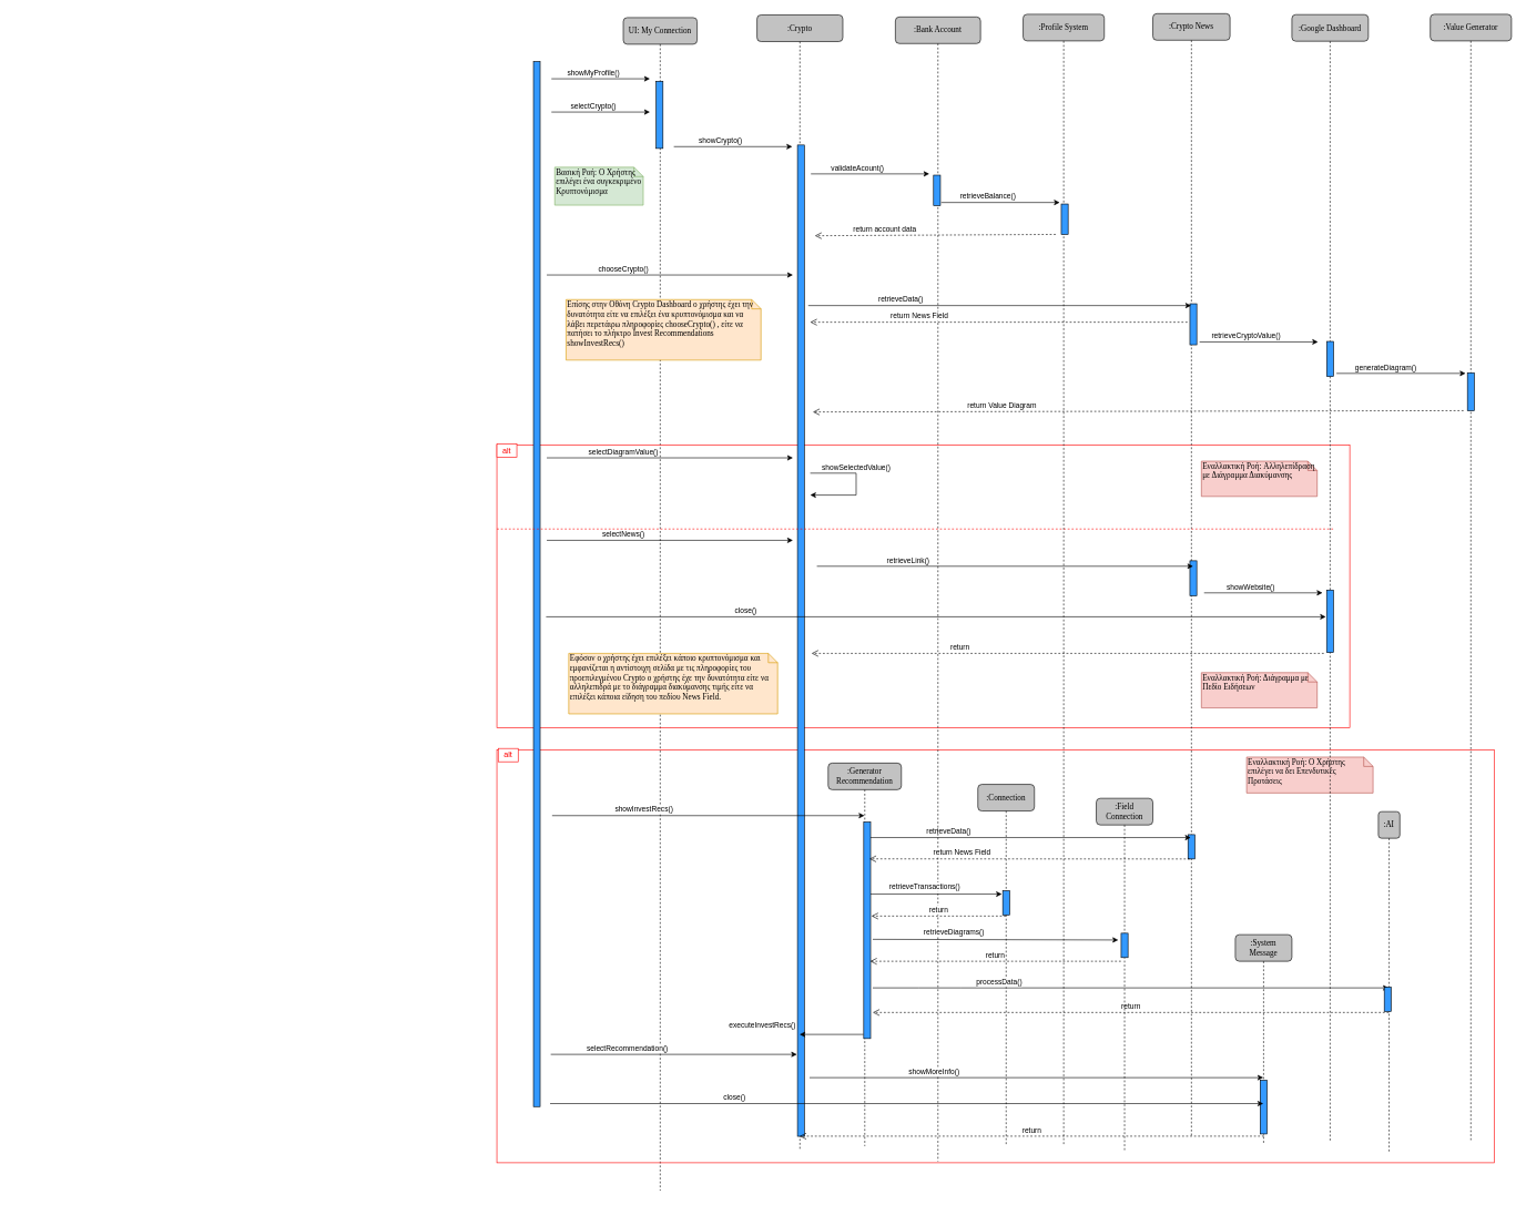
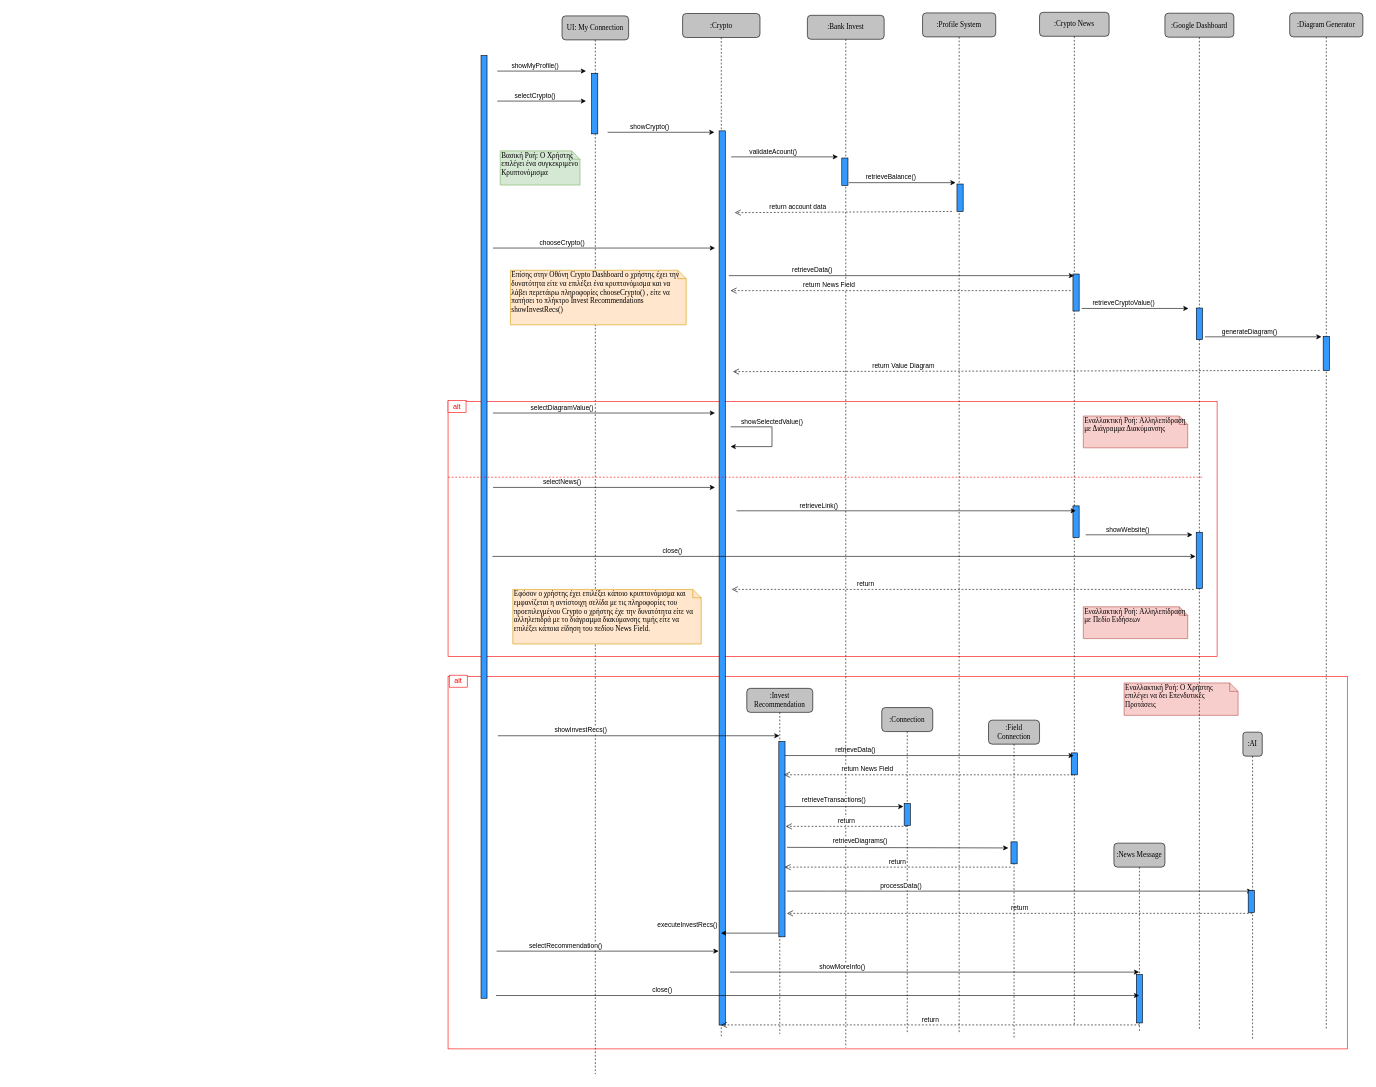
- <mxCell id="37" value=":Value Generator" style="shape=umlLifeline;perimeter=lifelinePerimeter;whiteSpace=wrap;html=1;container=1;collapsible=0;recursiveResize=0;outlineConnect=0;rounded=1;shadow=0;comic=0;labelBackgroundColor=none;strokeWidth=1;fontFamily=Verdana;fontSize=12;align=center;fillColor=#C2C2C2;" parent="1" vertex="1"><mxGeometry x="2149" y="21" width="122" height="1694" as="geometry" /></mxCell>
+ <mxCell id="37" value=":Diagram Generator" style="shape=umlLifeline;perimeter=lifelinePerimeter;whiteSpace=wrap;html=1;container=1;collapsible=0;recursiveResize=0;outlineConnect=0;rounded=1;shadow=0;comic=0;labelBackgroundColor=none;strokeWidth=1;fontFamily=Verdana;fontSize=12;align=center;fillColor=#C2C2C2;" parent="1" vertex="1"><mxGeometry x="2149" y="21" width="122" height="1694" as="geometry" /></mxCell>
- <mxCell id="26" value=":Bank Account" style="shape=umlLifeline;perimeter=lifelinePerimeter;whiteSpace=wrap;html=1;container=1;collapsible=0;recursiveResize=0;outlineConnect=0;rounded=1;shadow=0;comic=0;labelBackgroundColor=none;strokeWidth=1;fontFamily=Verdana;fontSize=12;align=center;fillColor=#C2C2C2;" parent="1" vertex="1"><mxGeometry x="1345" y="25" width="128" height="1721" as="geometry" /></mxCell>
+ <mxCell id="26" value=":Bank Invest" style="shape=umlLifeline;perimeter=lifelinePerimeter;whiteSpace=wrap;html=1;container=1;collapsible=0;recursiveResize=0;outlineConnect=0;rounded=1;shadow=0;comic=0;labelBackgroundColor=none;strokeWidth=1;fontFamily=Verdana;fontSize=12;align=center;fillColor=#C2C2C2;" parent="1" vertex="1"><mxGeometry x="1345" y="25" width="128" height="1721" as="geometry" /></mxCell>
- <mxCell id="9" value="Εναλλακτική Ροή: Διάγραμμα με Πεδίο Ειδήσεων" style="shape=note;whiteSpace=wrap;html=1;size=14;verticalAlign=top;align=left;spacingTop=-6;rounded=0;shadow=0;comic=0;labelBackgroundColor=none;strokeWidth=1;fontFamily=Verdana;fontSize=12;fillColor=#f8cecc;strokeColor=#b85450;" parent="2" vertex="1"><mxGeometry x="869" y="985" width="174" height="53" as="geometry" /></mxCell>
+ <mxCell id="9" value="Εναλλακτική Ροή: Aλληλεπίδραση με Πεδίο Ειδήσεων" style="shape=note;whiteSpace=wrap;html=1;size=14;verticalAlign=top;align=left;spacingTop=-6;rounded=0;shadow=0;comic=0;labelBackgroundColor=none;strokeWidth=1;fontFamily=Verdana;fontSize=12;fillColor=#f8cecc;strokeColor=#b85450;" parent="2" vertex="1"><mxGeometry x="869" y="985" width="174" height="53" as="geometry" /></mxCell>
- <mxCell id="77" value=":Generator Recommendation" style="shape=umlLifeline;perimeter=lifelinePerimeter;whiteSpace=wrap;html=1;container=1;collapsible=0;recursiveResize=0;outlineConnect=0;rounded=1;shadow=0;comic=0;labelBackgroundColor=none;strokeWidth=1;fontFamily=Verdana;fontSize=12;align=center;fillColor=#C2C2C2;glass=0;" parent="1" vertex="1"><mxGeometry x="1244" y="1147" width="110" height="576" as="geometry" /></mxCell>
+ <mxCell id="77" value=":Invest Recommendation" style="shape=umlLifeline;perimeter=lifelinePerimeter;whiteSpace=wrap;html=1;container=1;collapsible=0;recursiveResize=0;outlineConnect=0;rounded=1;shadow=0;comic=0;labelBackgroundColor=none;strokeWidth=1;fontFamily=Verdana;fontSize=12;align=center;fillColor=#C2C2C2;glass=0;" parent="1" vertex="1"><mxGeometry x="1244" y="1147" width="110" height="576" as="geometry" /></mxCell>
- <mxCell id="88" value=":System Message" style="shape=umlLifeline;perimeter=lifelinePerimeter;whiteSpace=wrap;html=1;container=1;collapsible=0;recursiveResize=0;outlineConnect=0;rounded=1;shadow=0;comic=0;labelBackgroundColor=none;strokeWidth=1;fontFamily=Verdana;fontSize=12;align=center;fillColor=#C2C2C2;" parent="1" vertex="1"><mxGeometry x="1856" y="1405" width="85" height="316" as="geometry" /></mxCell>
+ <mxCell id="88" value=":News Message" style="shape=umlLifeline;perimeter=lifelinePerimeter;whiteSpace=wrap;html=1;container=1;collapsible=0;recursiveResize=0;outlineConnect=0;rounded=1;shadow=0;comic=0;labelBackgroundColor=none;strokeWidth=1;fontFamily=Verdana;fontSize=12;align=center;fillColor=#C2C2C2;" parent="1" vertex="1"><mxGeometry x="1856" y="1405" width="85" height="316" as="geometry" /></mxCell>
